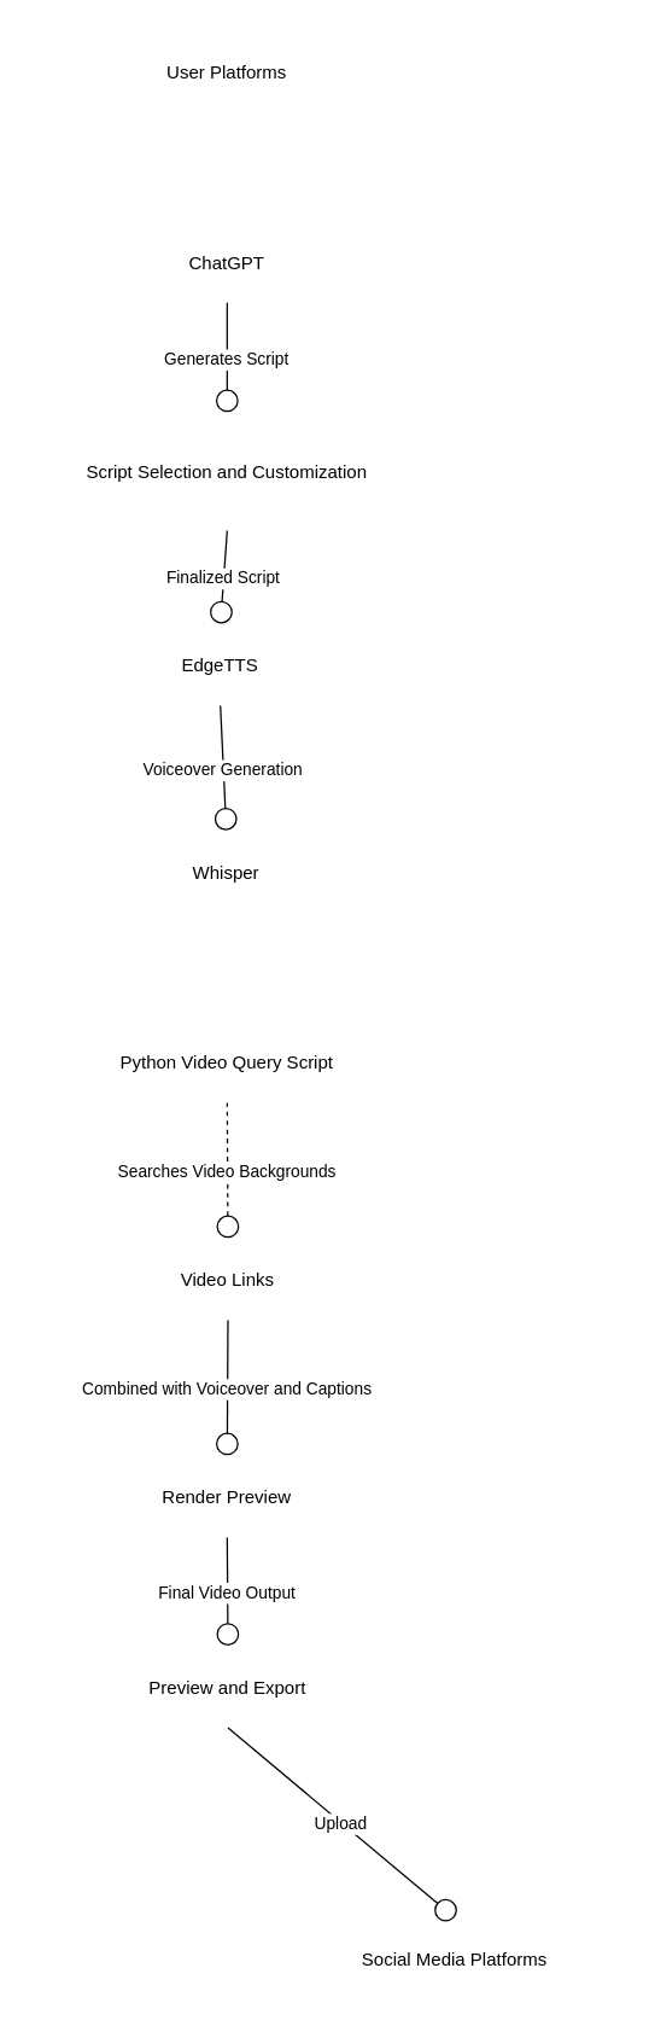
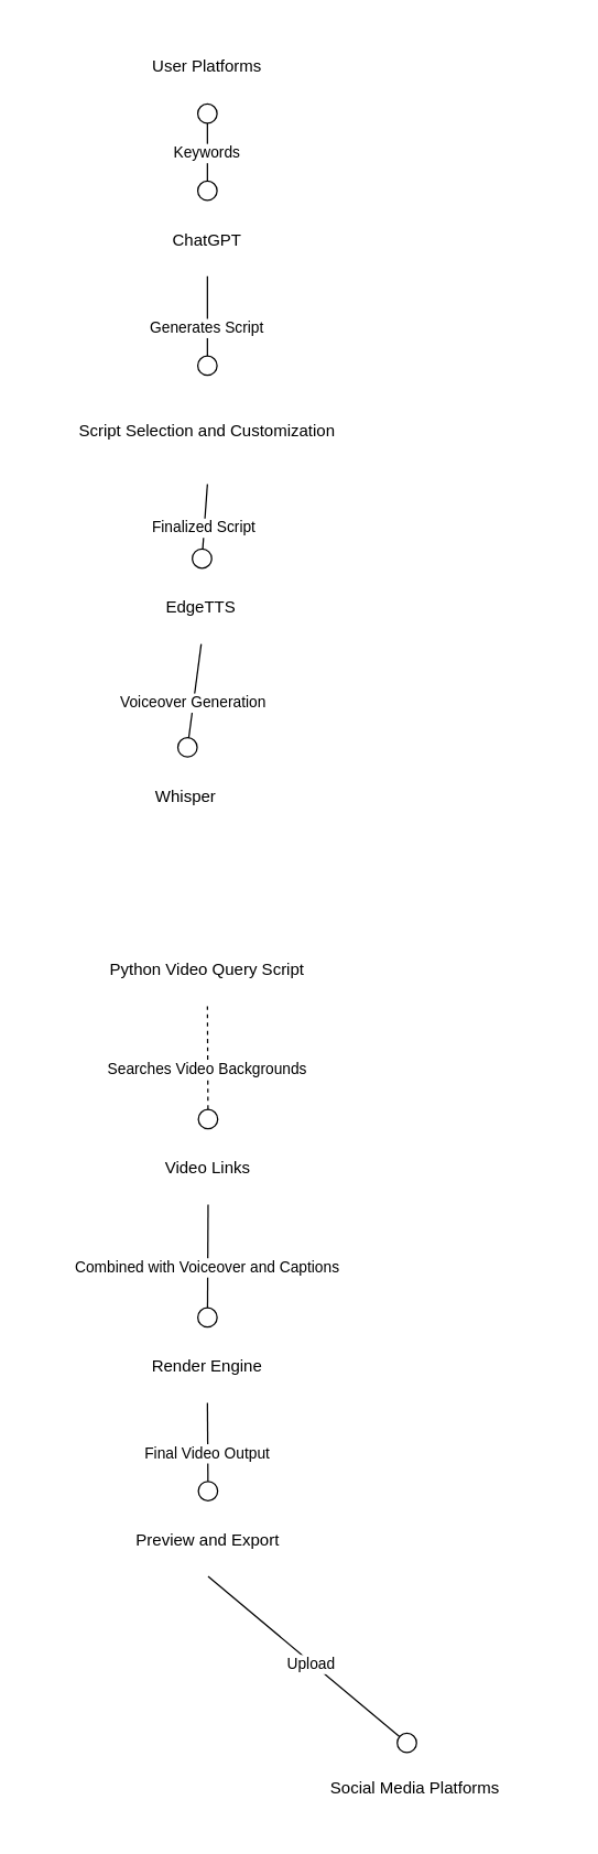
+ <mxCell id="12" value="Keywords" style="curved=1;startArrow=circle;startFill=0;endArrow=circle;endFill=0;exitX=0.5;exitY=1;entryX=0.5;entryY=0.01;rounded=0;" edge="1" parent="1" source="2" target="3"><mxGeometry relative="1" as="geometry"><Array as="points" /></mxGeometry></mxCell>
- <mxCell id="6" value="Whisper" style="fillColor=none;strokeColor=none;" vertex="1" parent="1"><mxGeometry x="91" y="550" width="117" height="54" as="geometry" /></mxCell>
+ <mxCell id="6" value="Whisper" style="fillColor=none;strokeColor=none;" vertex="1" parent="1"><mxGeometry x="76" y="550" width="117" height="54" as="geometry" /></mxCell>
- <mxCell id="9" value="Render Preview" style="fillColor=none;strokeColor=none;" vertex="1" parent="1"><mxGeometry x="69" y="964" width="162" height="54" as="geometry" /></mxCell>
+ <mxCell id="9" value="Render Engine" style="fillColor=none;strokeColor=none;" vertex="1" parent="1"><mxGeometry x="69" y="964" width="162" height="54" as="geometry" /></mxCell>
